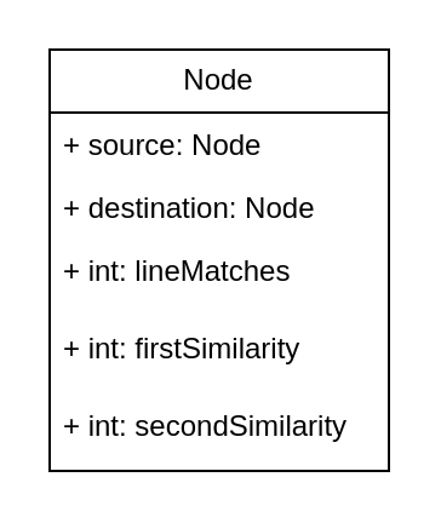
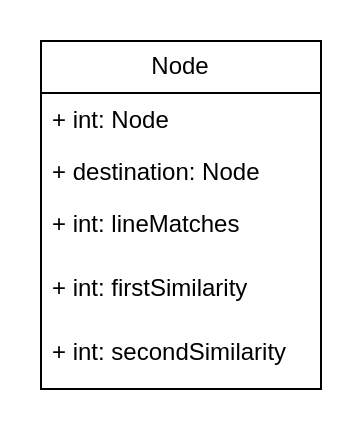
- <mxCell id="3" value="+ source: Node" style="text;strokeColor=none;fillColor=none;align=left;verticalAlign=top;spacingLeft=4;spacingRight=4;overflow=hidden;rotatable=0;points=[[0,0.5],[1,0.5]];portConstraint=eastwest;whiteSpace=wrap;html=1;" vertex="1" parent="2"><mxGeometry y="26" width="140" height="26" as="geometry" /></mxCell>
+ <mxCell id="3" value="+ int: Node" style="text;strokeColor=none;fillColor=none;align=left;verticalAlign=top;spacingLeft=4;spacingRight=4;overflow=hidden;rotatable=0;points=[[0,0.5],[1,0.5]];portConstraint=eastwest;whiteSpace=wrap;html=1;" vertex="1" parent="2"><mxGeometry y="26" width="140" height="26" as="geometry" /></mxCell>
